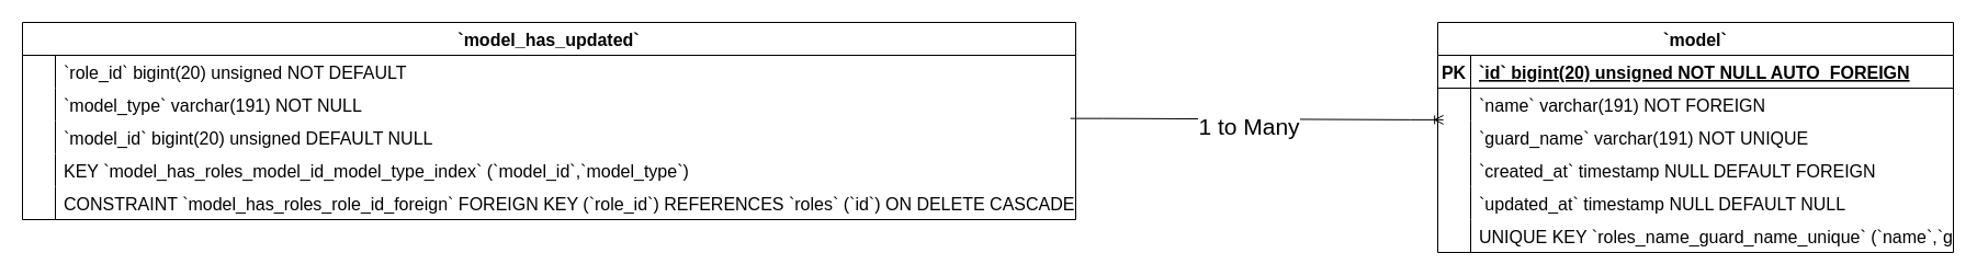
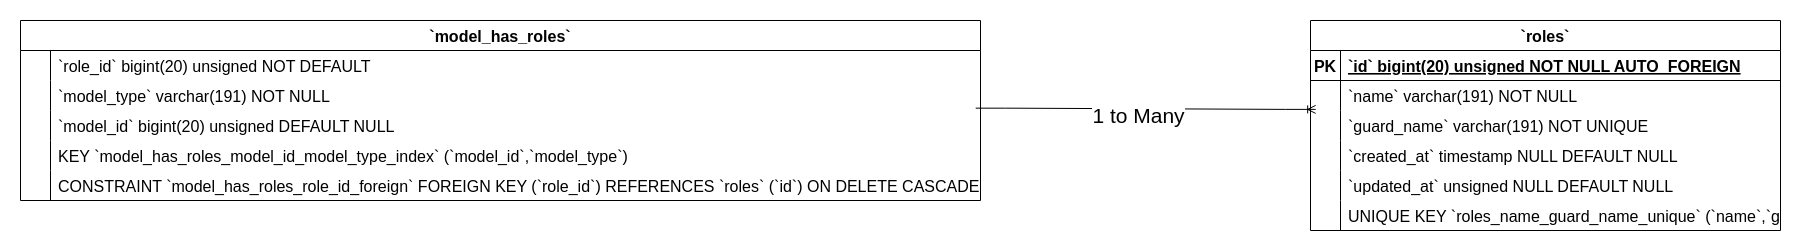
- <mxCell id="21" value="`model_has_updated`" style="shape=table;startSize=30;container=1;collapsible=1;childLayout=tableLayout;fixedRows=1;rowLines=0;fontStyle=1;align=center;resizeLast=1;fontSize=16;" vertex="1" parent="1"><mxGeometry x="20" y="20" width="960" height="180" as="geometry" /></mxCell>
+ <mxCell id="21" value="`model_has_roles`" style="shape=table;startSize=30;container=1;collapsible=1;childLayout=tableLayout;fixedRows=1;rowLines=0;fontStyle=1;align=center;resizeLast=1;fontSize=16;" vertex="1" parent="1"><mxGeometry x="20" y="20" width="960" height="180" as="geometry" /></mxCell>
- <mxCell id="2" value="`model`" style="shape=table;startSize=30;container=1;collapsible=1;childLayout=tableLayout;fixedRows=1;rowLines=0;fontStyle=1;align=center;resizeLast=1;fontSize=16;" vertex="1" parent="1"><mxGeometry x="1310" y="20" width="470" height="210" as="geometry" /></mxCell>
+ <mxCell id="2" value="`roles`" style="shape=table;startSize=30;container=1;collapsible=1;childLayout=tableLayout;fixedRows=1;rowLines=0;fontStyle=1;align=center;resizeLast=1;fontSize=16;" vertex="1" parent="1"><mxGeometry x="1310" y="20" width="470" height="210" as="geometry" /></mxCell>
- <mxCell id="8" value="`name` varchar(191) NOT FOREIGN" style="shape=partialRectangle;overflow=hidden;connectable=0;fillColor=none;align=left;strokeColor=inherit;top=0;left=0;bottom=0;right=0;spacingLeft=6;fontSize=16;" vertex="1" parent="6"><mxGeometry x="30" width="440" height="30" as="geometry"><mxRectangle width="440" height="30" as="alternateBounds" /></mxGeometry></mxCell>
+ <mxCell id="8" value="`name` varchar(191) NOT NULL" style="shape=partialRectangle;overflow=hidden;connectable=0;fillColor=none;align=left;strokeColor=inherit;top=0;left=0;bottom=0;right=0;spacingLeft=6;fontSize=16;" vertex="1" parent="6"><mxGeometry x="30" width="440" height="30" as="geometry"><mxRectangle width="440" height="30" as="alternateBounds" /></mxGeometry></mxCell>
- <mxCell id="14" value="`created_at` timestamp NULL DEFAULT FOREIGN" style="shape=partialRectangle;overflow=hidden;connectable=0;fillColor=none;align=left;strokeColor=inherit;top=0;left=0;bottom=0;right=0;spacingLeft=6;fontSize=16;" vertex="1" parent="12"><mxGeometry x="30" width="440" height="30" as="geometry"><mxRectangle width="440" height="30" as="alternateBounds" /></mxGeometry></mxCell>
+ <mxCell id="14" value="`created_at` timestamp NULL DEFAULT NULL" style="shape=partialRectangle;overflow=hidden;connectable=0;fillColor=none;align=left;strokeColor=inherit;top=0;left=0;bottom=0;right=0;spacingLeft=6;fontSize=16;" vertex="1" parent="12"><mxGeometry x="30" width="440" height="30" as="geometry"><mxRectangle width="440" height="30" as="alternateBounds" /></mxGeometry></mxCell>
- <mxCell id="17" value="`updated_at` timestamp NULL DEFAULT NULL" style="shape=partialRectangle;overflow=hidden;connectable=0;fillColor=none;align=left;strokeColor=inherit;top=0;left=0;bottom=0;right=0;spacingLeft=6;fontSize=16;" vertex="1" parent="15"><mxGeometry x="30" width="440" height="30" as="geometry"><mxRectangle width="440" height="30" as="alternateBounds" /></mxGeometry></mxCell>
+ <mxCell id="17" value="`updated_at` unsigned NULL DEFAULT NULL" style="shape=partialRectangle;overflow=hidden;connectable=0;fillColor=none;align=left;strokeColor=inherit;top=0;left=0;bottom=0;right=0;spacingLeft=6;fontSize=16;" vertex="1" parent="15"><mxGeometry x="30" width="440" height="30" as="geometry"><mxRectangle width="440" height="30" as="alternateBounds" /></mxGeometry></mxCell>
